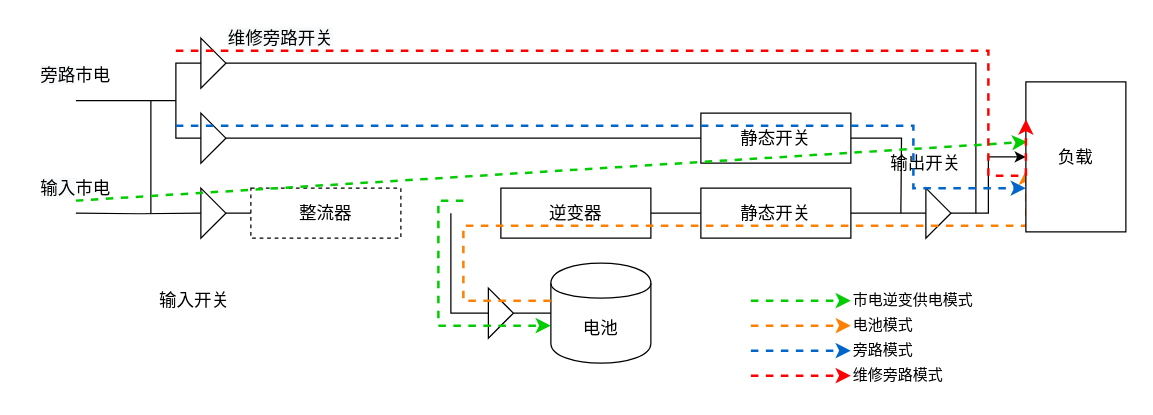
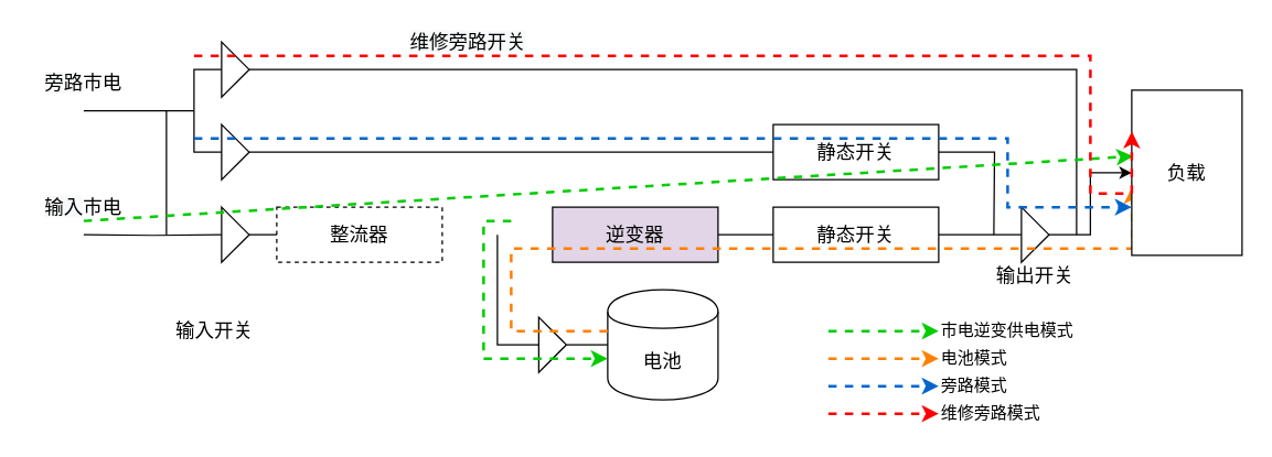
- <mxCell id="20" value="&lt;span style='font: 14px/1.2 &quot;helvetica&quot;; color: rgb(0, 0, 0); text-transform: none; text-indent: 0px; letter-spacing: normal; text-decoration: none; word-spacing: 0px; display: inline; font-size-adjust: none; font-stretch: normal; float: none; overflow-wrap: normal; background-color: rgb(248, 249, 250);'&gt;维修旁路开关&lt;/span&gt;" style="rounded=0;whiteSpace=wrap;html=1;fillColor=none;fontSize=14;align=left;strokeColor=none;" parent="1" vertex="1"><mxGeometry x="180" y="20" width="120" height="20" as="geometry" /></mxCell>
+ <mxCell id="20" value="&lt;span style='font: 14px/1.2 &quot;helvetica&quot;; color: rgb(0, 0, 0); text-transform: none; text-indent: 0px; letter-spacing: normal; text-decoration: none; word-spacing: 0px; display: inline; font-size-adjust: none; font-stretch: normal; float: none; overflow-wrap: normal; background-color: rgb(248, 249, 250);'&gt;维修旁路开关&lt;/span&gt;" style="rounded=0;whiteSpace=wrap;html=1;fillColor=none;fontSize=14;align=left;strokeColor=none;" parent="1" vertex="1"><mxGeometry x="295" y="20" width="120" height="20" as="geometry" /></mxCell>
- <mxCell id="26" value="输出开关" style="rounded=0;whiteSpace=wrap;html=1;fillColor=none;fontSize=14;align=right;strokeColor=none;" parent="1" vertex="1"><mxGeometry x="710" y="120" width="60" height="20" as="geometry" /></mxCell>
+ <mxCell id="26" value="输出开关" style="rounded=0;whiteSpace=wrap;html=1;fillColor=none;fontSize=14;align=right;strokeColor=none;" parent="1" vertex="1"><mxGeometry x="720" y="190" width="60" height="20" as="geometry" /></mxCell>
- <mxCell id="5" value="逆变器" style="rounded=0;whiteSpace=wrap;html=1;fontSize=14;" parent="1" vertex="1"><mxGeometry x="400" y="150" width="120" height="40" as="geometry" /></mxCell>
+ <mxCell id="5" value="逆变器" style="rounded=0;whiteSpace=wrap;html=1;fontSize=14;fillColor=#e1d5e7;" parent="1" vertex="1"><mxGeometry x="400" y="150" width="120" height="40" as="geometry" /></mxCell>
